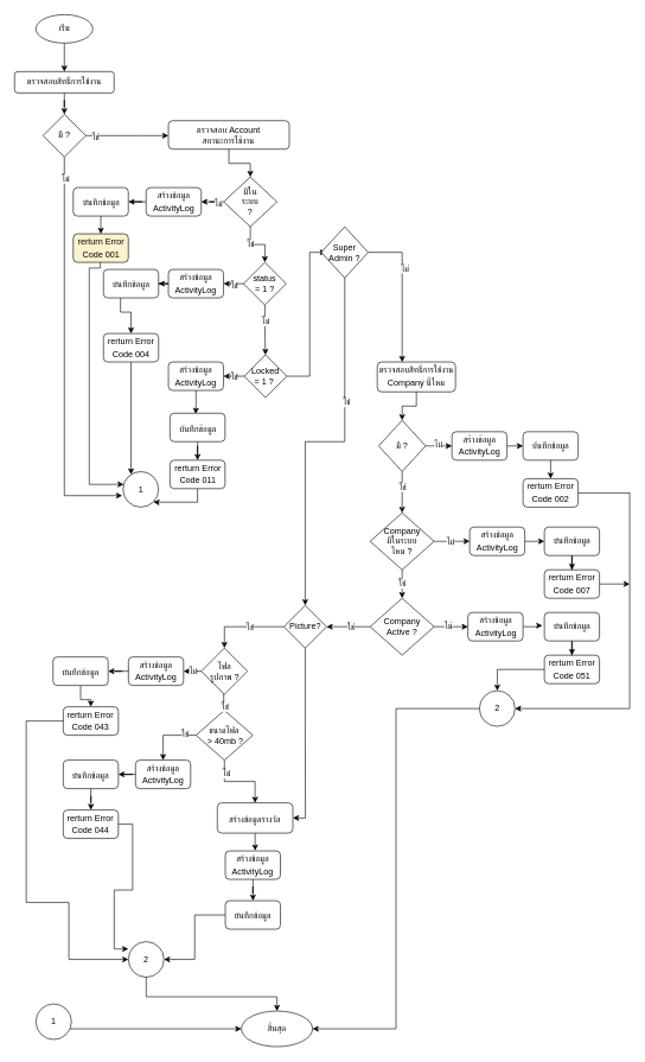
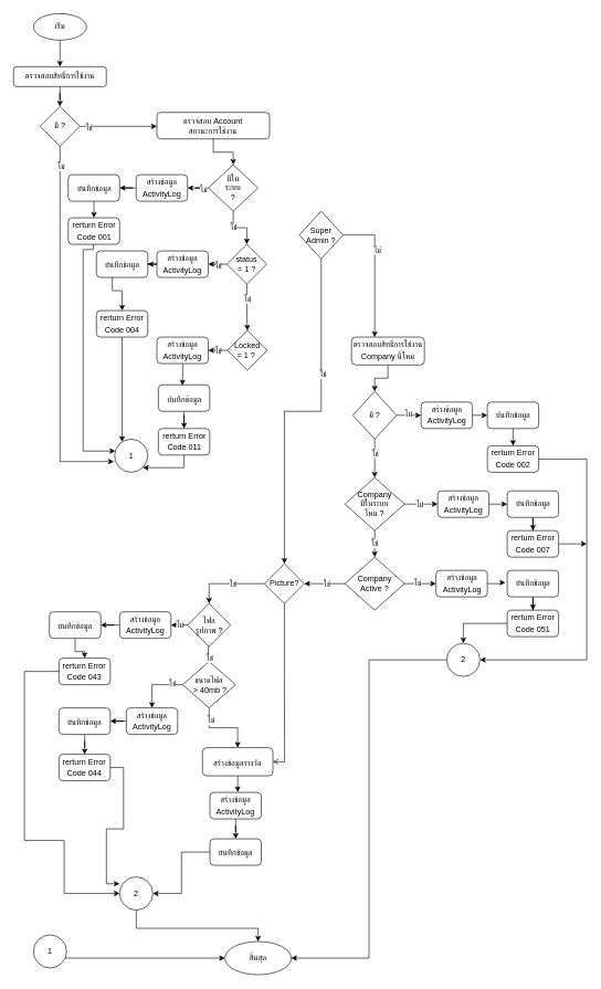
- <mxCell id="22" value="rerturn Error Code&amp;nbsp;001&lt;span style=&quot;font-size: medium; text-align: start;&quot;&gt;&lt;/span&gt;" style="rounded=1;whiteSpace=wrap;html=1;fillColor=#fff2cc;" vertex="1" parent="1"><mxGeometry x="102.5" y="328" width="77.5" height="40" as="geometry" /></mxCell>
+ <mxCell id="22" value="rerturn Error Code&amp;nbsp;001&lt;span style=&quot;font-size: medium; text-align: start;&quot;&gt;&lt;/span&gt;" style="rounded=1;whiteSpace=wrap;html=1;" vertex="1" parent="1"><mxGeometry x="102.5" y="328" width="77.5" height="40" as="geometry" /></mxCell>
- <mxCell id="30" value="" style="edgeStyle=orthogonalEdgeStyle;rounded=0;orthogonalLoop=1;jettySize=auto;html=1;entryX=0.1;entryY=0.5;entryDx=0;entryDy=0;entryPerimeter=0;" edge="1" parent="1" source="17" target="33"><mxGeometry relative="1" as="geometry"><mxPoint x="394" y="528" as="targetPoint" /><Array as="points"><mxPoint x="435" y="528" /><mxPoint x="435" y="354" /></Array></mxGeometry></mxCell>
- <mxCell id="87" style="edgeStyle=orthogonalEdgeStyle;rounded=0;orthogonalLoop=1;jettySize=auto;html=1;entryX=1;entryY=0.5;entryDx=0;entryDy=0;" edge="1" parent="1" source="88" target="93"><mxGeometry relative="1" as="geometry"><Array as="points"><mxPoint x="429" y="1019" /><mxPoint x="429" y="1149" /></Array></mxGeometry></mxCell>
+ <mxCell id="87" style="edgeStyle=orthogonalEdgeStyle;rounded=0;orthogonalLoop=1;jettySize=auto;html=1;entryX=1;entryY=0.5;entryDx=0;entryDy=0;endArrow=open;" edge="1" parent="1" source="88" target="93"><mxGeometry relative="1" as="geometry"><Array as="points"><mxPoint x="429" y="1019" /><mxPoint x="429" y="1149" /></Array></mxGeometry></mxCell>
